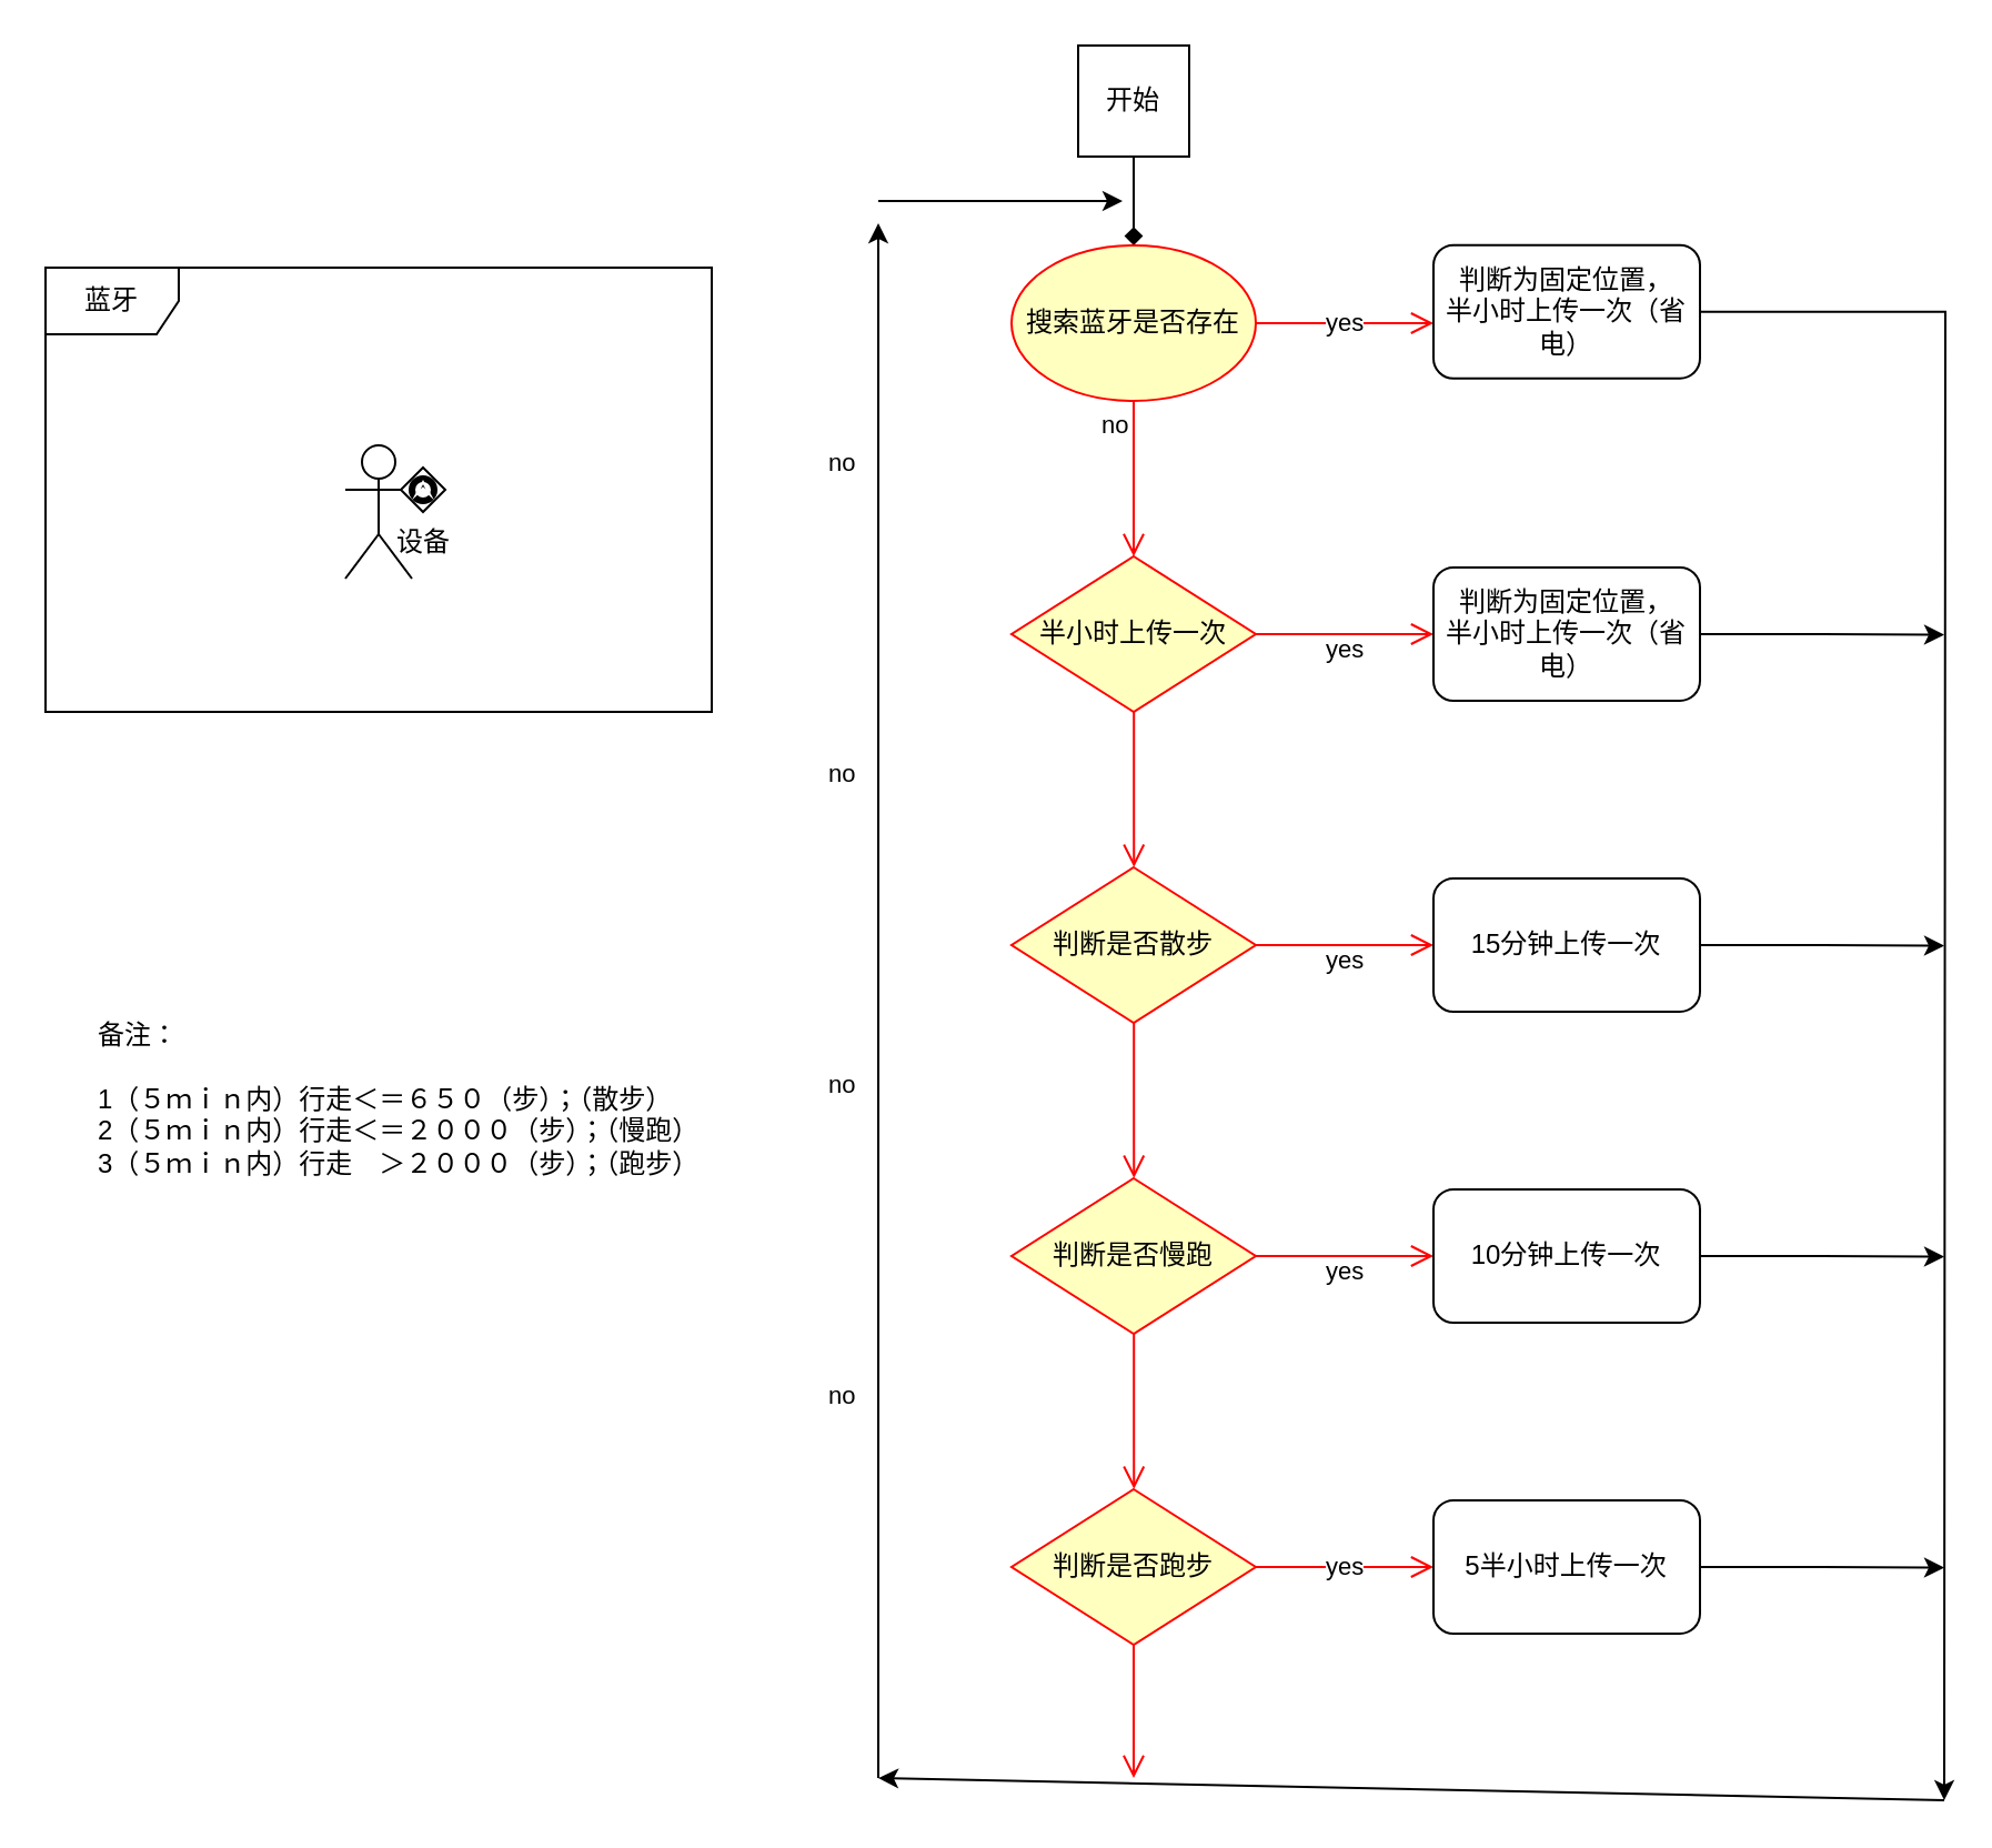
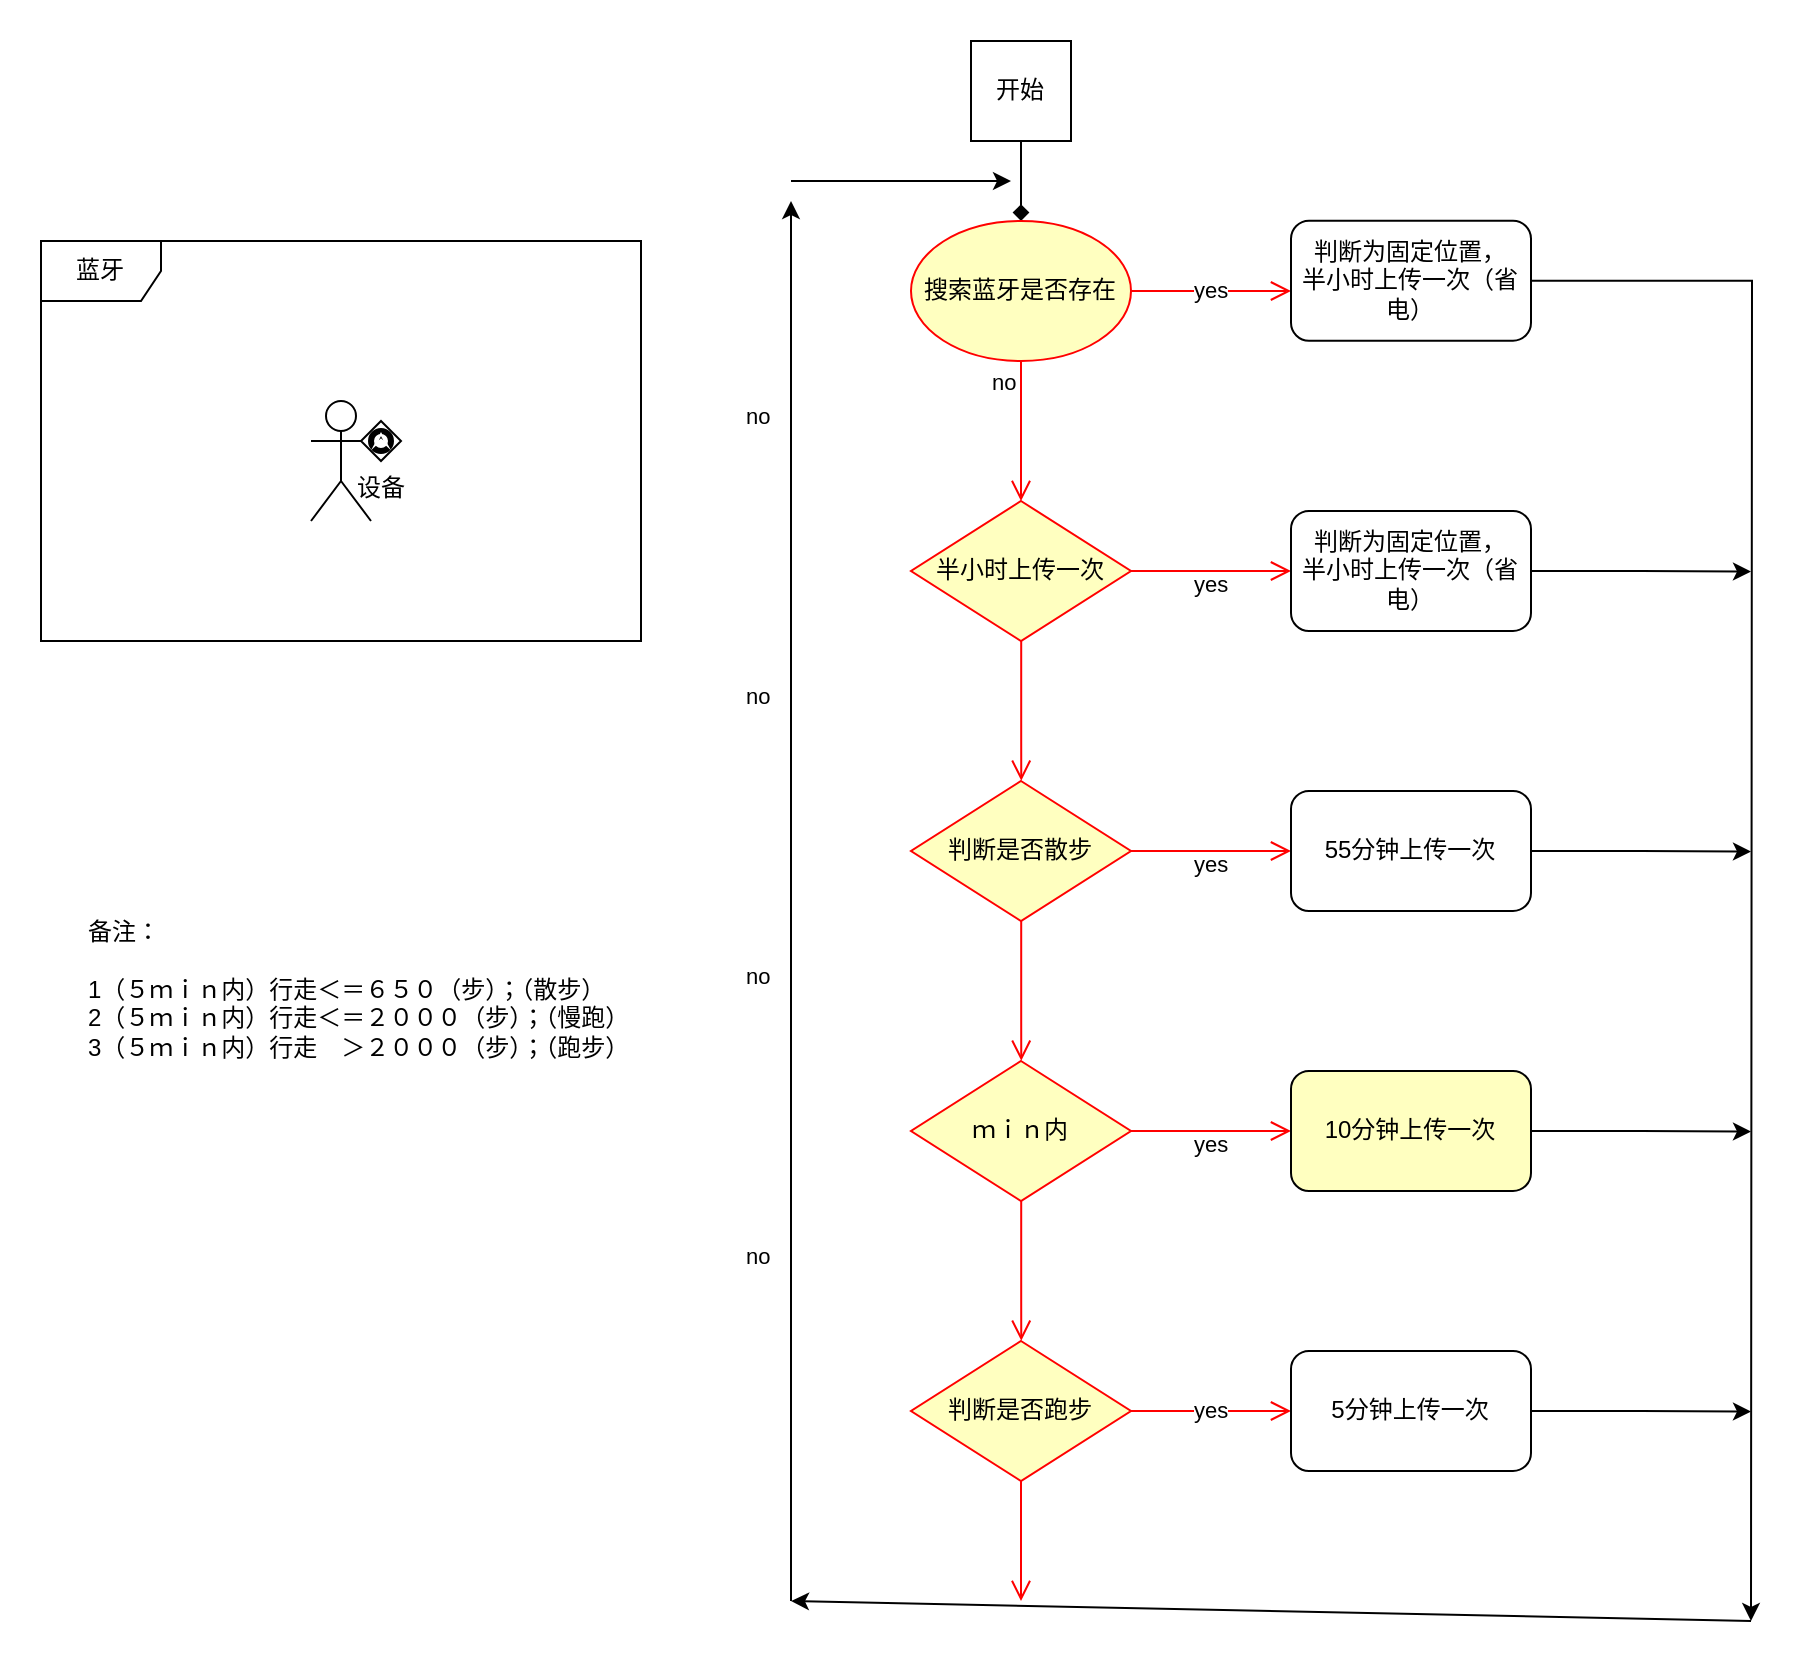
- <mxCell id="18" value="&lt;div&gt;15分钟上传一次&lt;br&gt;&lt;/div&gt;" style="rounded=1;whiteSpace=wrap;html=1;" vertex="1" parent="1"><mxGeometry x="645" y="395" width="120" height="60" as="geometry" /></mxCell>
+ <mxCell id="18" value="&lt;div&gt;55分钟上传一次&lt;br&gt;&lt;/div&gt;" style="rounded=1;whiteSpace=wrap;html=1;" vertex="1" parent="1"><mxGeometry x="645" y="395" width="120" height="60" as="geometry" /></mxCell>
- <mxCell id="19" value="判断是否慢跑" style="rhombus;whiteSpace=wrap;html=1;fillColor=#ffffc0;strokeColor=#ff0000;" vertex="1" parent="1"><mxGeometry x="455" y="530" width="110" height="70" as="geometry" /></mxCell>
+ <mxCell id="19" value="ｍｉｎ内" style="rhombus;whiteSpace=wrap;html=1;fillColor=#ffffc0;strokeColor=#ff0000;" vertex="1" parent="1"><mxGeometry x="455" y="530" width="110" height="70" as="geometry" /></mxCell>
- <mxCell id="23" value="&lt;div&gt;10分钟上传一次&lt;br&gt;&lt;/div&gt;" style="rounded=1;whiteSpace=wrap;html=1;" vertex="1" parent="1"><mxGeometry x="645" y="535" width="120" height="60" as="geometry" /></mxCell>
+ <mxCell id="23" value="&lt;div&gt;10分钟上传一次&lt;br&gt;&lt;/div&gt;" style="rounded=1;whiteSpace=wrap;html=1;fillColor=#ffffc0;" vertex="1" parent="1"><mxGeometry x="645" y="535" width="120" height="60" as="geometry" /></mxCell>
- <mxCell id="28" value="&lt;div&gt;5半小时上传一次&lt;br&gt;&lt;/div&gt;" style="rounded=1;whiteSpace=wrap;html=1;" vertex="1" parent="1"><mxGeometry x="645" y="675" width="120" height="60" as="geometry" /></mxCell>
+ <mxCell id="28" value="&lt;div&gt;5分钟上传一次&lt;br&gt;&lt;/div&gt;" style="rounded=1;whiteSpace=wrap;html=1;" vertex="1" parent="1"><mxGeometry x="645" y="675" width="120" height="60" as="geometry" /></mxCell>
